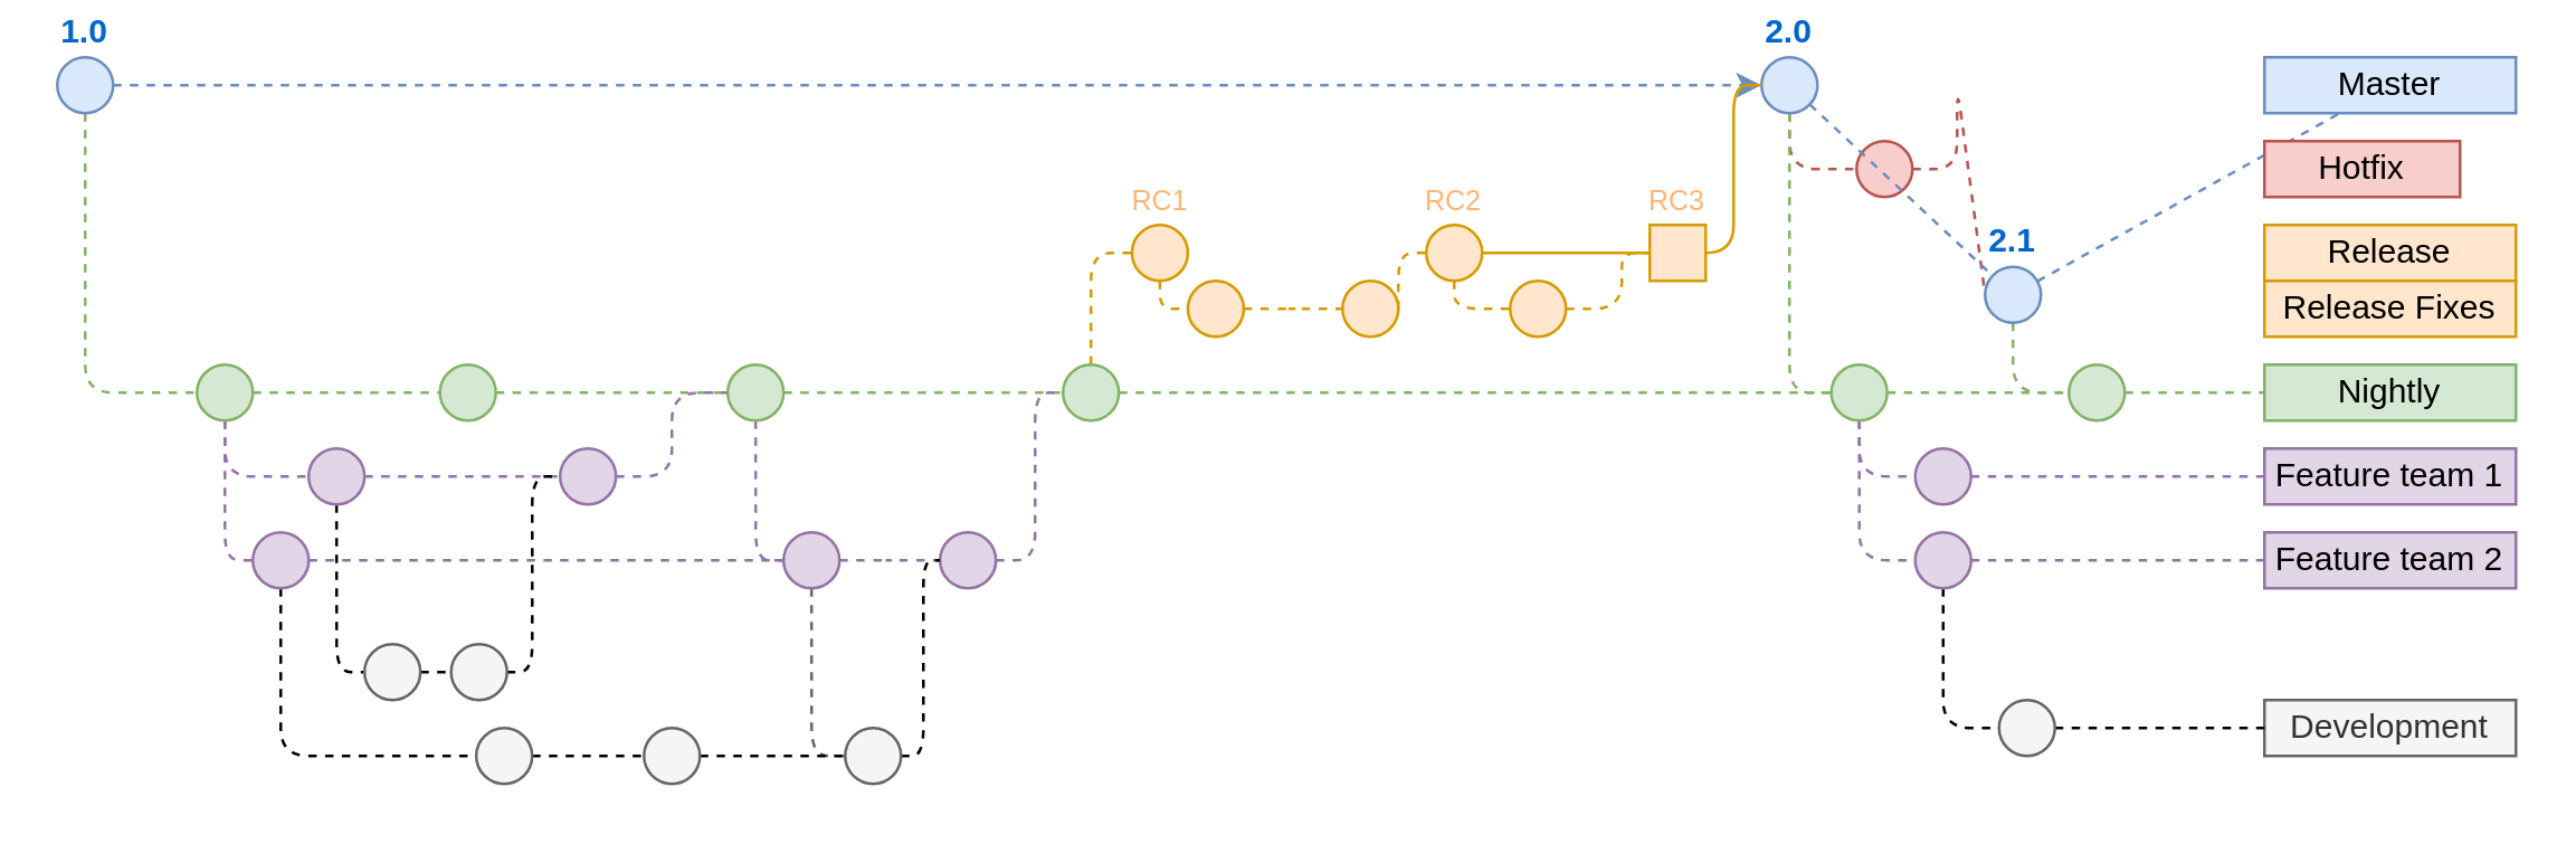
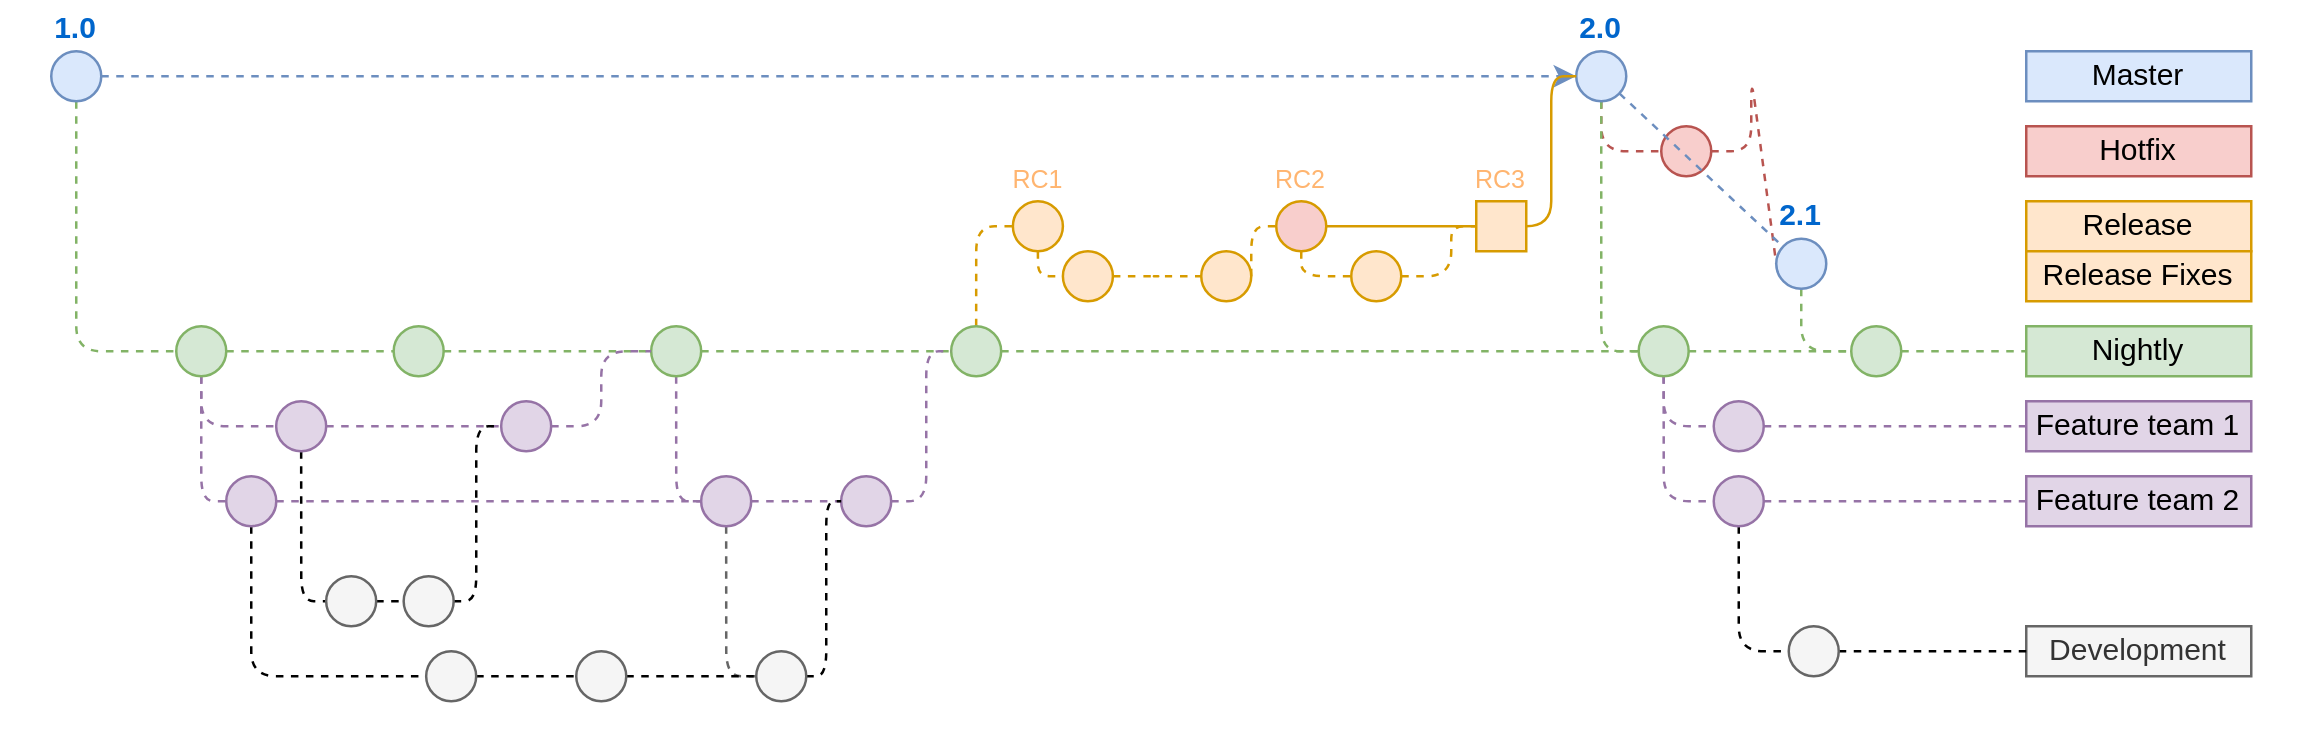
- <mxCell id="12" value="Hotfix" style="text;html=1;strokeColor=#b85450;fillColor=#f8cecc;align=center;verticalAlign=middle;whiteSpace=wrap;rounded=0;" parent="1" vertex="1"><mxGeometry x="810" y="50" width="70" height="20" as="geometry" /></mxCell>
+ <mxCell id="12" value="Hotfix" style="text;html=1;strokeColor=#b85450;fillColor=#f8cecc;align=center;verticalAlign=middle;whiteSpace=wrap;rounded=0;" parent="1" vertex="1"><mxGeometry x="810" y="50" width="90" height="20" as="geometry" /></mxCell>
- <mxCell id="2" value="" style="endArrow=none;dashed=1;html=1;fillColor=#dae8fc;strokeColor=#6c8ebf;" parent="1" source="9" target="5" edge="1"><mxGeometry width="50" height="50" relative="1" as="geometry"><mxPoint x="30" y="30" as="sourcePoint" /><mxPoint x="710" y="30" as="targetPoint" /></mxGeometry></mxCell>
- <mxCell id="31" value="RC2" style="ellipse;whiteSpace=wrap;html=1;aspect=fixed;fontSize=10;labelPosition=center;verticalLabelPosition=top;align=center;verticalAlign=bottom;fillColor=#ffe6cc;strokeColor=#d79b00;fontColor=#FFB570;" parent="1" vertex="1"><mxGeometry x="510" y="80" width="20" height="20" as="geometry" /></mxCell>
+ <mxCell id="31" value="RC2" style="ellipse;whiteSpace=wrap;html=1;aspect=fixed;fontSize=10;labelPosition=center;verticalLabelPosition=top;align=center;verticalAlign=bottom;fillColor=#f8cecc;strokeColor=#d79b00;fontColor=#FFB570;" parent="1" vertex="1"><mxGeometry x="510" y="80" width="20" height="20" as="geometry" /></mxCell>
